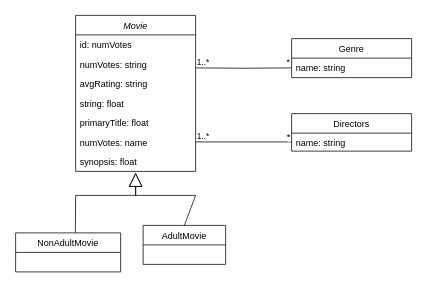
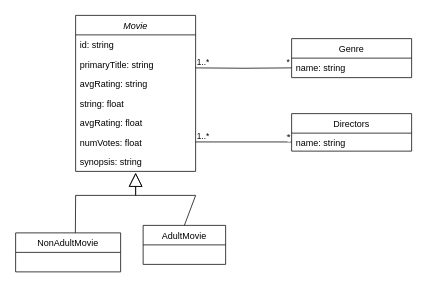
- <mxCell id="3" value="id: numVotes" style="text;align=left;verticalAlign=top;spacingLeft=4;spacingRight=4;overflow=hidden;rotatable=0;points=[[0,0.5],[1,0.5]];portConstraint=eastwest;" parent="2" vertex="1"><mxGeometry y="26" width="160" height="26" as="geometry" /></mxCell>
+ <mxCell id="3" value="id: string" style="text;align=left;verticalAlign=top;spacingLeft=4;spacingRight=4;overflow=hidden;rotatable=0;points=[[0,0.5],[1,0.5]];portConstraint=eastwest;" parent="2" vertex="1"><mxGeometry y="26" width="160" height="26" as="geometry" /></mxCell>
- <mxCell id="4" value="numVotes: string" style="text;align=left;verticalAlign=top;spacingLeft=4;spacingRight=4;overflow=hidden;rotatable=0;points=[[0,0.5],[1,0.5]];portConstraint=eastwest;rounded=0;shadow=0;html=0;" parent="2" vertex="1"><mxGeometry y="52" width="160" height="26" as="geometry" /></mxCell>
+ <mxCell id="4" value="primaryTitle: string" style="text;align=left;verticalAlign=top;spacingLeft=4;spacingRight=4;overflow=hidden;rotatable=0;points=[[0,0.5],[1,0.5]];portConstraint=eastwest;rounded=0;shadow=0;html=0;" parent="2" vertex="1"><mxGeometry y="52" width="160" height="26" as="geometry" /></mxCell>
- <mxCell id="7" value="primaryTitle: float" style="text;align=left;verticalAlign=top;spacingLeft=4;spacingRight=4;overflow=hidden;rotatable=0;points=[[0,0.5],[1,0.5]];portConstraint=eastwest;" parent="2" vertex="1"><mxGeometry y="130" width="160" height="26" as="geometry" /></mxCell>
+ <mxCell id="7" value="avgRating: float" style="text;align=left;verticalAlign=top;spacingLeft=4;spacingRight=4;overflow=hidden;rotatable=0;points=[[0,0.5],[1,0.5]];portConstraint=eastwest;" parent="2" vertex="1"><mxGeometry y="130" width="160" height="26" as="geometry" /></mxCell>
- <mxCell id="8" value="numVotes: name" style="text;align=left;verticalAlign=top;spacingLeft=4;spacingRight=4;overflow=hidden;rotatable=0;points=[[0,0.5],[1,0.5]];portConstraint=eastwest;" vertex="1" parent="2"><mxGeometry y="156" width="160" height="26" as="geometry" /></mxCell>
+ <mxCell id="8" value="numVotes: float" style="text;align=left;verticalAlign=top;spacingLeft=4;spacingRight=4;overflow=hidden;rotatable=0;points=[[0,0.5],[1,0.5]];portConstraint=eastwest;" vertex="1" parent="2"><mxGeometry y="156" width="160" height="26" as="geometry" /></mxCell>
- <mxCell id="9" value="synopsis: float" style="text;align=left;verticalAlign=top;spacingLeft=4;spacingRight=4;overflow=hidden;rotatable=0;points=[[0,0.5],[1,0.5]];portConstraint=eastwest;" parent="2" vertex="1"><mxGeometry y="182" width="160" height="26" as="geometry" /></mxCell>
+ <mxCell id="9" value="synopsis: string" style="text;align=left;verticalAlign=top;spacingLeft=4;spacingRight=4;overflow=hidden;rotatable=0;points=[[0,0.5],[1,0.5]];portConstraint=eastwest;" parent="2" vertex="1"><mxGeometry y="182" width="160" height="26" as="geometry" /></mxCell>
